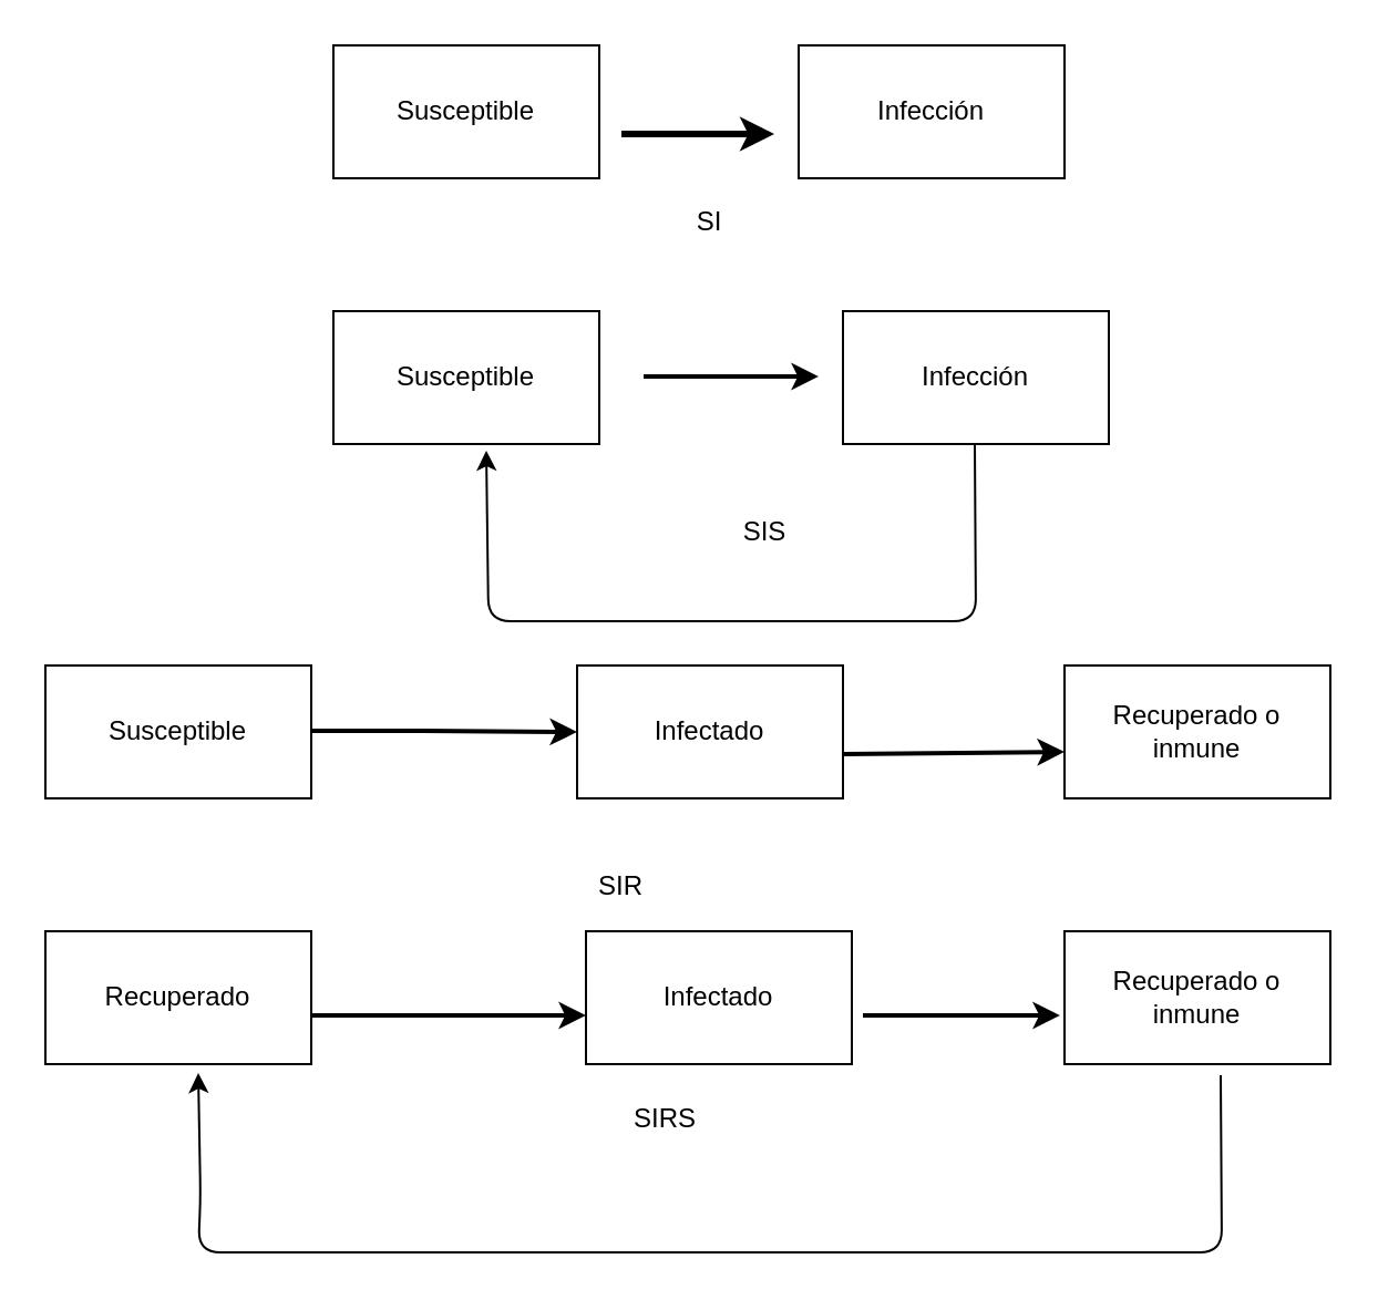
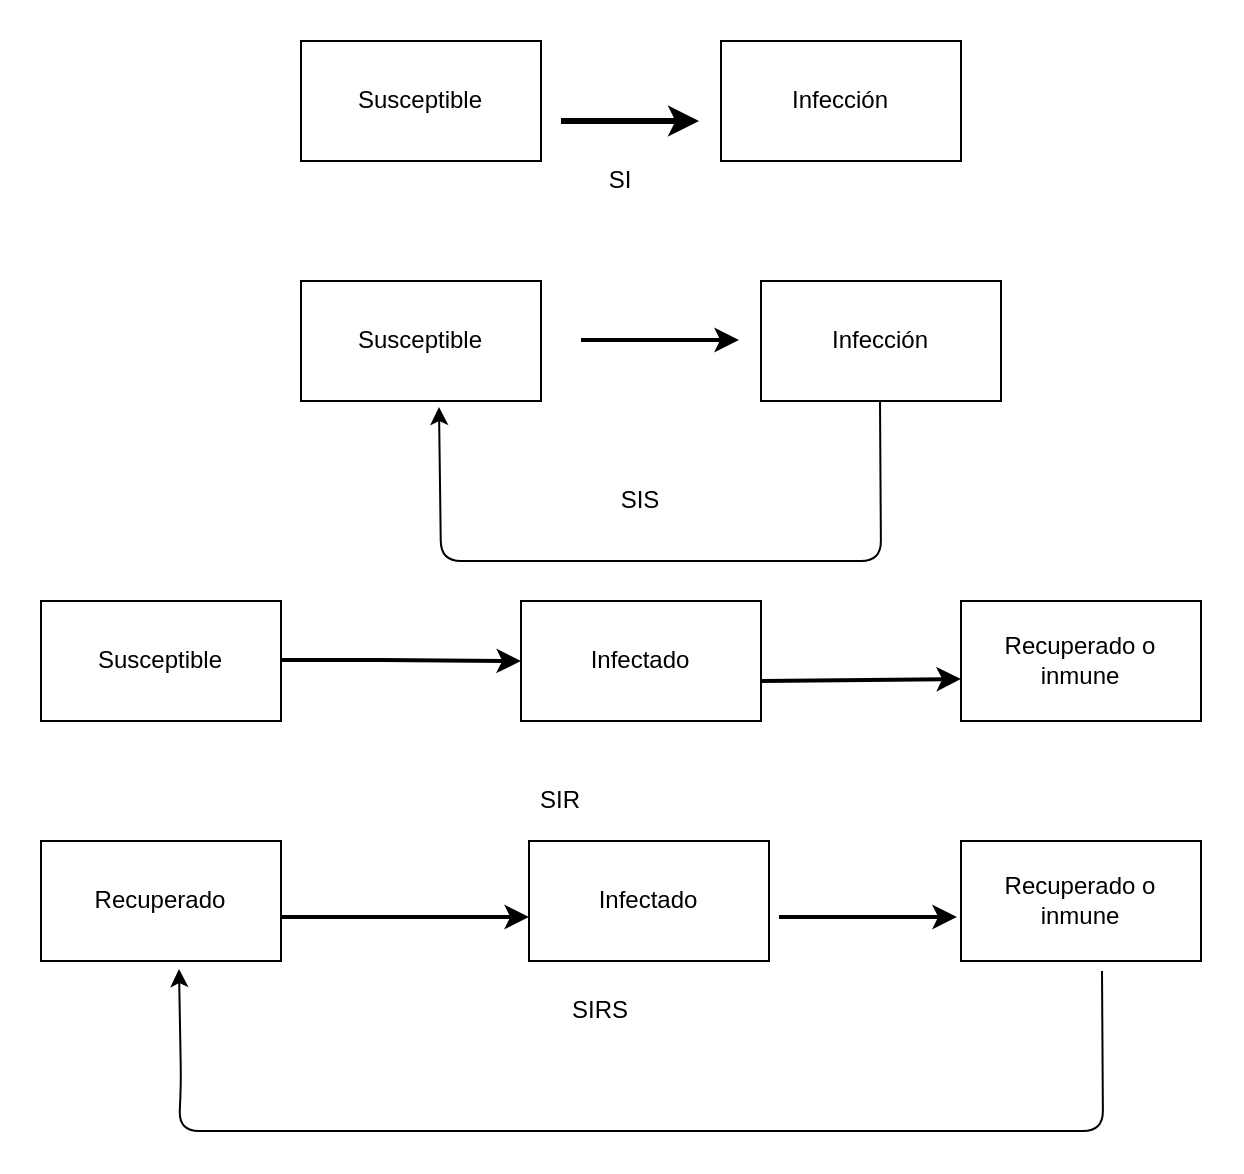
- <mxCell id="10" value="SI" style="text;html=1;strokeColor=none;fillColor=none;align=center;verticalAlign=middle;whiteSpace=wrap;rounded=0;" parent="1" vertex="1"><mxGeometry x="300" y="90" width="40" height="20" as="geometry" /></mxCell>
+ <mxCell id="10" value="SI" style="text;html=1;strokeColor=none;fillColor=none;align=center;verticalAlign=middle;whiteSpace=wrap;rounded=0;" parent="1" vertex="1"><mxGeometry x="290" y="80" width="40" height="20" as="geometry" /></mxCell>
- <mxCell id="9" value="SIS" style="text;html=1;strokeColor=none;fillColor=none;align=center;verticalAlign=middle;whiteSpace=wrap;rounded=0;" parent="1" vertex="1"><mxGeometry x="325" y="230" width="40" height="20" as="geometry" /></mxCell>
+ <mxCell id="9" value="SIS" style="text;html=1;strokeColor=none;fillColor=none;align=center;verticalAlign=middle;whiteSpace=wrap;rounded=0;" parent="1" vertex="1"><mxGeometry x="300" y="240" width="40" height="20" as="geometry" /></mxCell>
